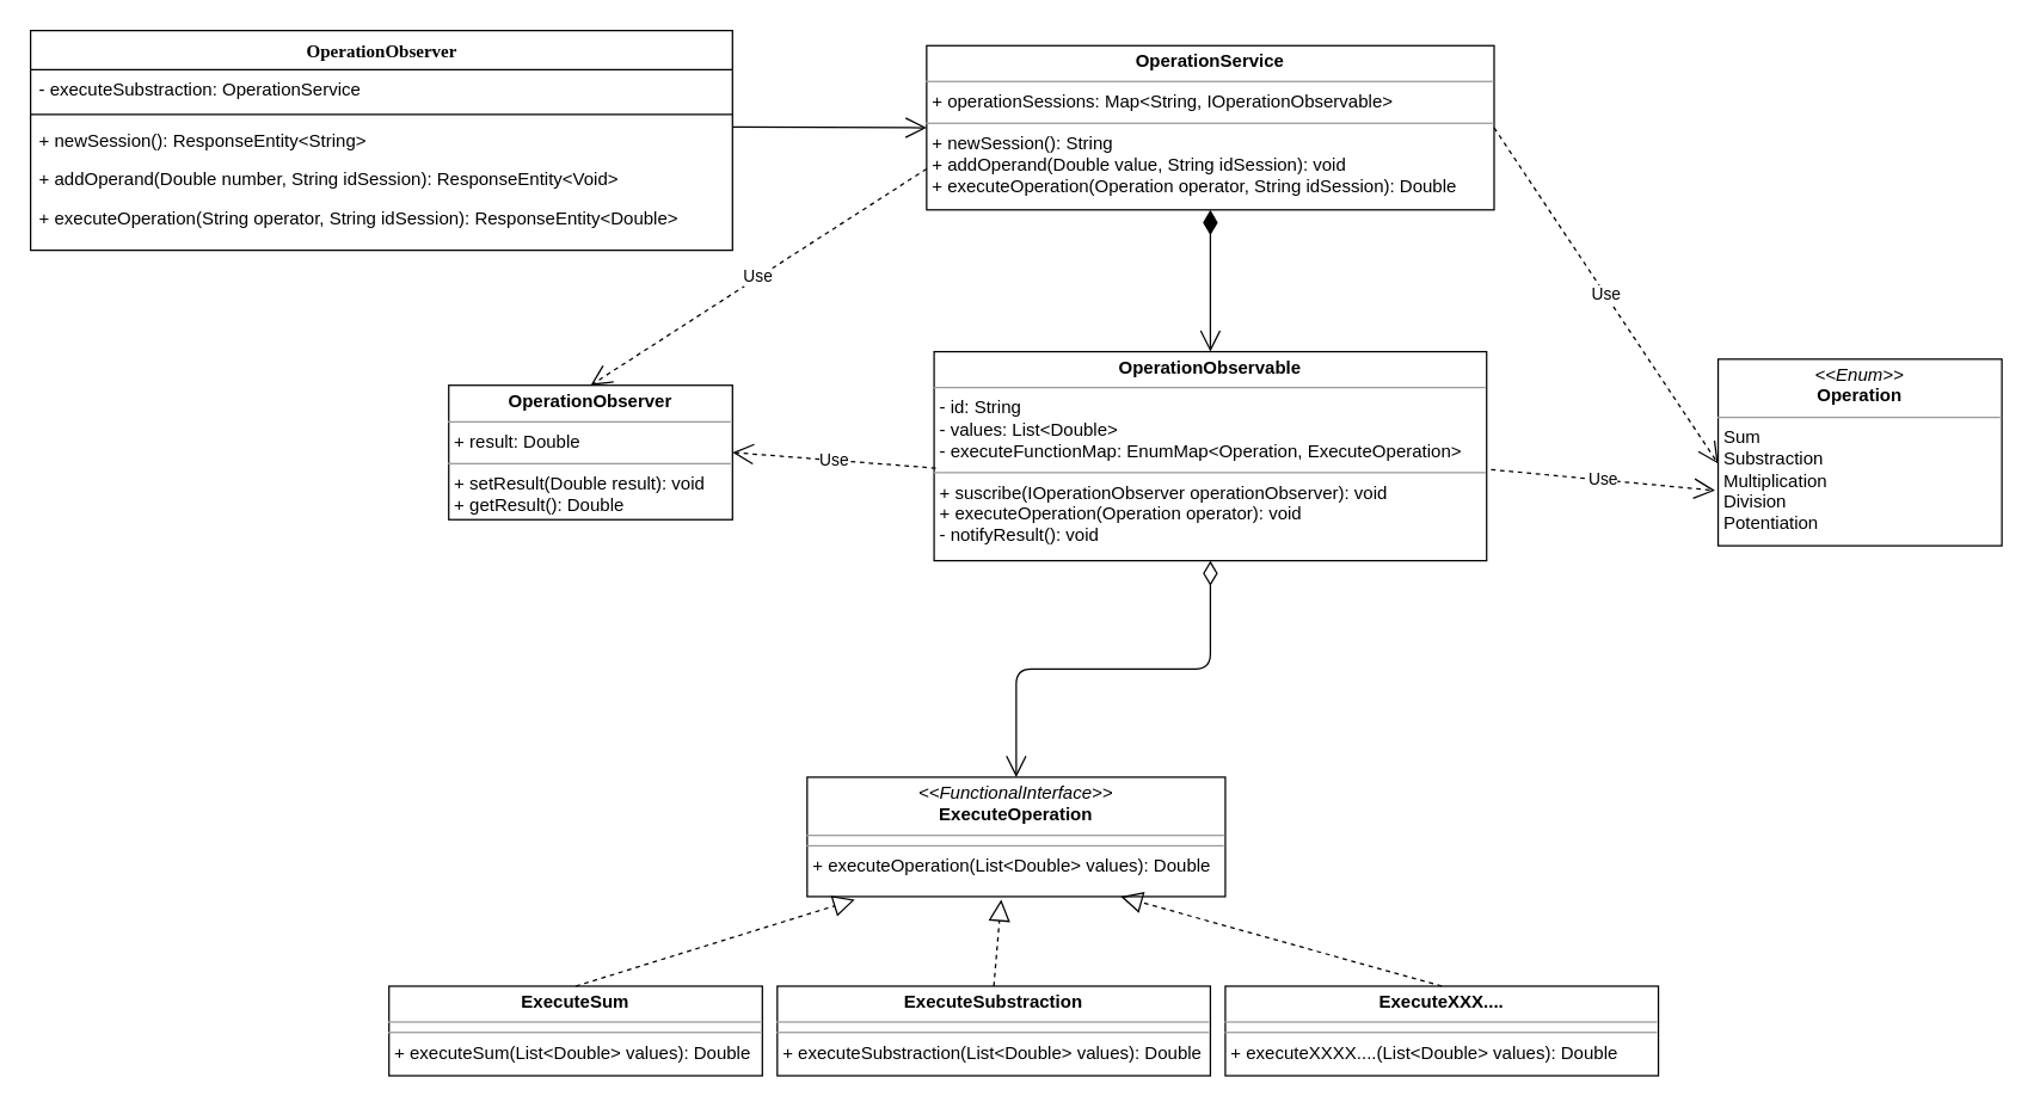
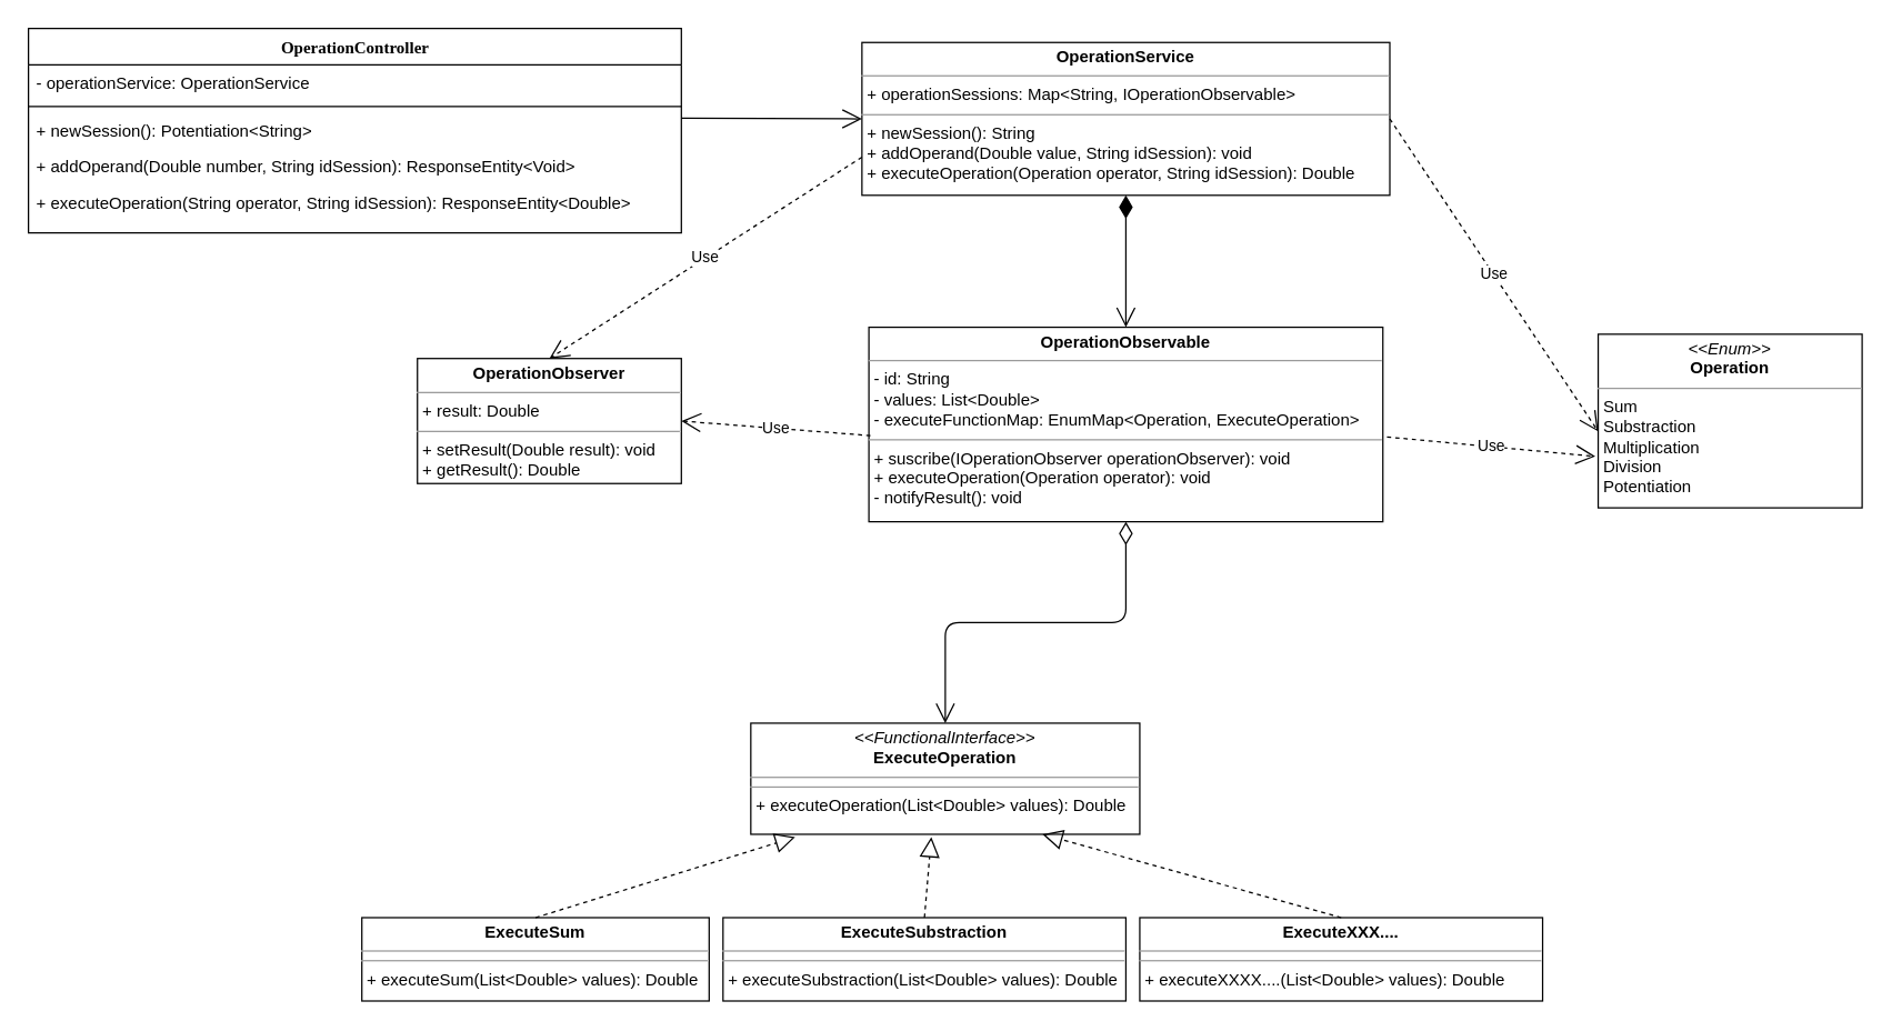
- <mxCell id="2" value="&lt;div&gt;OperationObserver&lt;/div&gt;" style="swimlane;html=1;fontStyle=1;align=center;verticalAlign=top;childLayout=stackLayout;horizontal=1;startSize=26;horizontalStack=0;resizeParent=1;resizeLast=0;collapsible=1;marginBottom=0;swimlaneFillColor=#ffffff;rounded=0;shadow=0;comic=0;labelBackgroundColor=none;strokeWidth=1;fillColor=none;fontFamily=Verdana;fontSize=12" parent="1" vertex="1"><mxGeometry x="20" y="20" width="470" height="147" as="geometry"><mxRectangle x="30" y="140" width="170" height="26" as="alternateBounds" /></mxGeometry></mxCell>
+ <mxCell id="2" value="&lt;div&gt;OperationController&lt;/div&gt;" style="swimlane;html=1;fontStyle=1;align=center;verticalAlign=top;childLayout=stackLayout;horizontal=1;startSize=26;horizontalStack=0;resizeParent=1;resizeLast=0;collapsible=1;marginBottom=0;swimlaneFillColor=#ffffff;rounded=0;shadow=0;comic=0;labelBackgroundColor=none;strokeWidth=1;fillColor=none;fontFamily=Verdana;fontSize=12" parent="1" vertex="1"><mxGeometry x="20" y="20" width="470" height="147" as="geometry"><mxRectangle x="30" y="140" width="170" height="26" as="alternateBounds" /></mxGeometry></mxCell>
- <mxCell id="3" value="- executeSubstraction: OperationService" style="text;html=1;strokeColor=none;fillColor=none;align=left;verticalAlign=top;spacingLeft=4;spacingRight=4;whiteSpace=wrap;overflow=hidden;rotatable=0;points=[[0,0.5],[1,0.5]];portConstraint=eastwest;" parent="2" vertex="1"><mxGeometry y="26" width="470" height="26" as="geometry" /></mxCell>
+ <mxCell id="3" value="- operationService: OperationService" style="text;html=1;strokeColor=none;fillColor=none;align=left;verticalAlign=top;spacingLeft=4;spacingRight=4;whiteSpace=wrap;overflow=hidden;rotatable=0;points=[[0,0.5],[1,0.5]];portConstraint=eastwest;" parent="2" vertex="1"><mxGeometry y="26" width="470" height="26" as="geometry" /></mxCell>
- <mxCell id="5" value="+ newSession(): ResponseEntity&amp;lt;String&amp;gt;" style="text;html=1;strokeColor=none;fillColor=none;align=left;verticalAlign=top;spacingLeft=4;spacingRight=4;whiteSpace=wrap;overflow=hidden;rotatable=0;points=[[0,0.5],[1,0.5]];portConstraint=eastwest;" parent="2" vertex="1"><mxGeometry y="60" width="470" height="26" as="geometry" /></mxCell>
+ <mxCell id="5" value="+ newSession(): Potentiation&amp;lt;String&amp;gt;" style="text;html=1;strokeColor=none;fillColor=none;align=left;verticalAlign=top;spacingLeft=4;spacingRight=4;whiteSpace=wrap;overflow=hidden;rotatable=0;points=[[0,0.5],[1,0.5]];portConstraint=eastwest;" parent="2" vertex="1"><mxGeometry y="60" width="470" height="26" as="geometry" /></mxCell>
